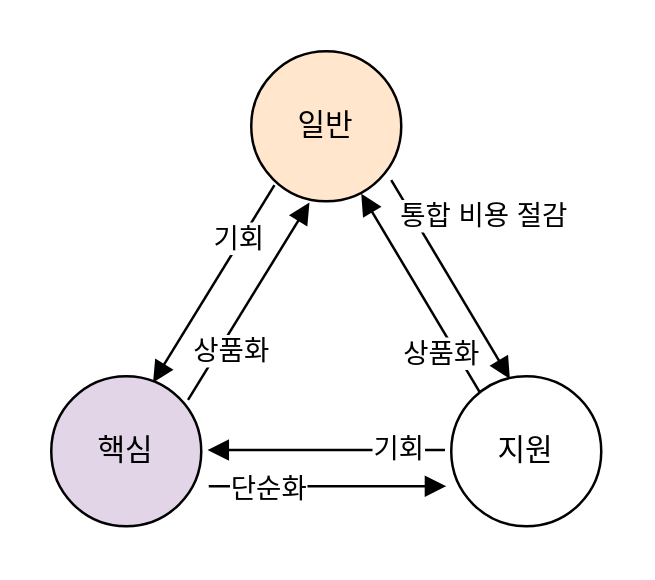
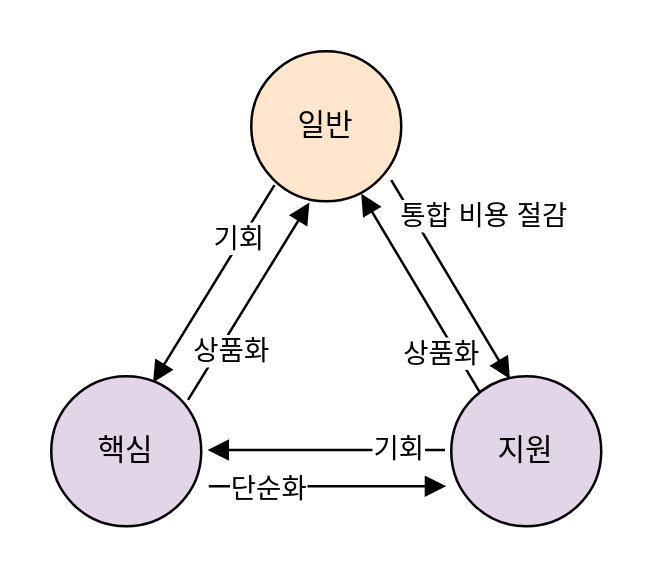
- <mxCell id="5" value="지원" style="ellipse;whiteSpace=wrap;html=1;aspect=fixed;" vertex="1" parent="1"><mxGeometry x="180" y="150" width="60" height="60" as="geometry" /></mxCell>
+ <mxCell id="5" value="지원" style="ellipse;whiteSpace=wrap;html=1;aspect=fixed;fillColor=#e1d5e7;" vertex="1" parent="1"><mxGeometry x="180" y="150" width="60" height="60" as="geometry" /></mxCell>
